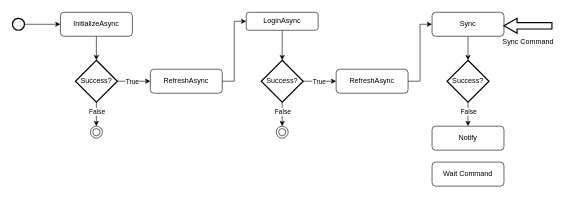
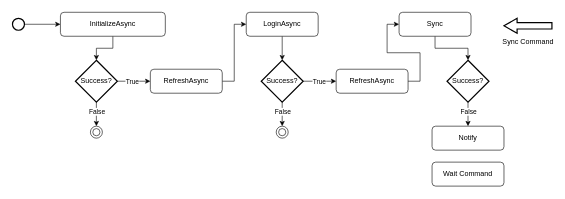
- <mxCell id="7" value="LoginAsync" style="rounded=1;whiteSpace=wrap;html=1;fontSize=12;glass=0;strokeWidth=1;shadow=0;" vertex="1" parent="1"><mxGeometry x="410" y="20" width="120" height="30" as="geometry" /></mxCell>
+ <mxCell id="7" value="LoginAsync" style="rounded=1;whiteSpace=wrap;html=1;fontSize=12;glass=0;strokeWidth=1;shadow=0;" vertex="1" parent="1"><mxGeometry x="410" y="20" width="120" height="40" as="geometry" /></mxCell>
- <mxCell id="3" value="InitializeAsync" style="rounded=1;whiteSpace=wrap;html=1;fontSize=12;glass=0;strokeWidth=1;shadow=0;" parent="1" vertex="1"><mxGeometry x="100" y="20" width="120" height="40" as="geometry" /></mxCell>
+ <mxCell id="3" value="InitializeAsync" style="rounded=1;whiteSpace=wrap;html=1;fontSize=12;glass=0;strokeWidth=1;shadow=0;" parent="1" vertex="1"><mxGeometry x="100" y="20" width="175" height="40" as="geometry" /></mxCell>
- <mxCell id="25" value="Sync" style="rounded=1;whiteSpace=wrap;html=1;fontSize=12;glass=0;strokeWidth=1;shadow=0;" vertex="1" parent="1"><mxGeometry x="720" y="20" width="120" height="40" as="geometry" /></mxCell>
+ <mxCell id="25" value="Sync" style="rounded=1;whiteSpace=wrap;html=1;fontSize=12;glass=0;strokeWidth=1;shadow=0;" vertex="1" parent="1"><mxGeometry x="665" y="20" width="120" height="40" as="geometry" /></mxCell>
